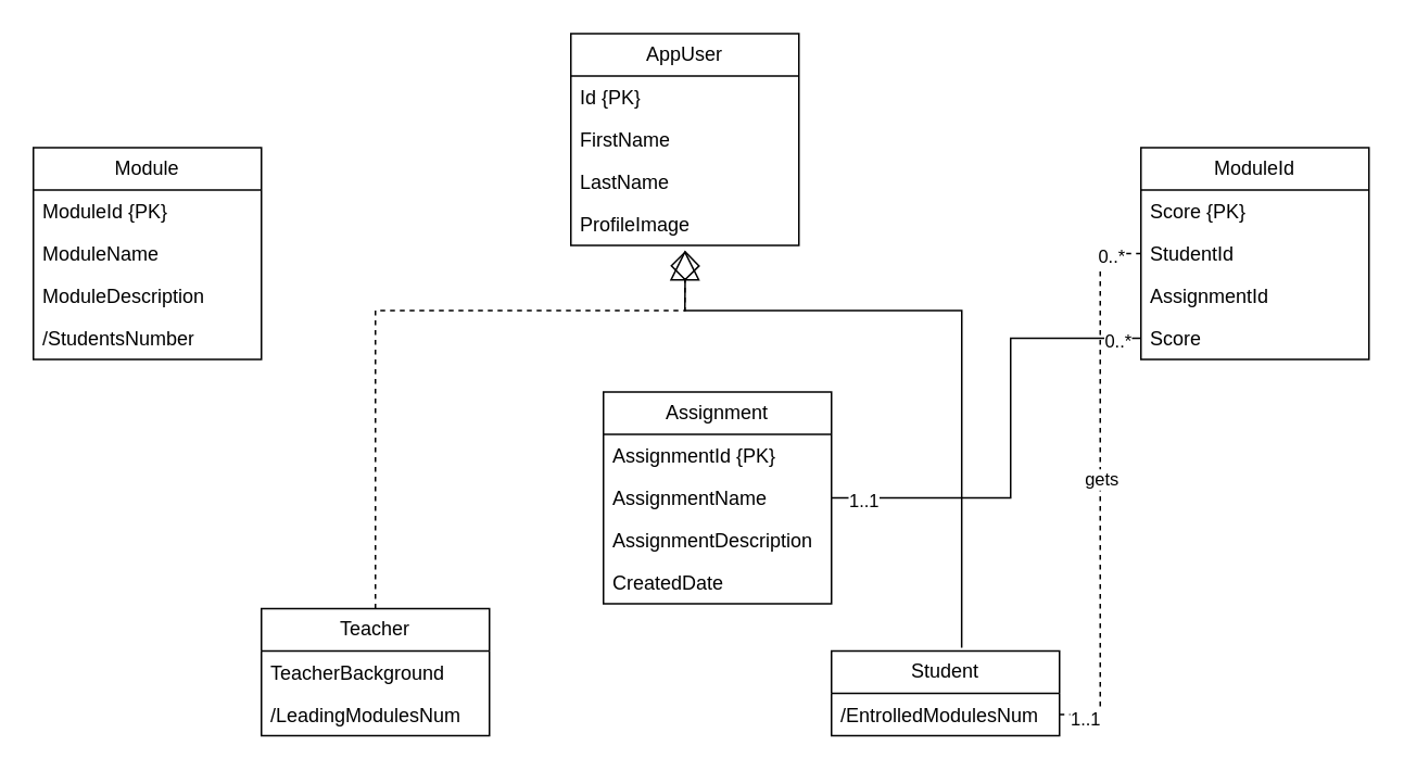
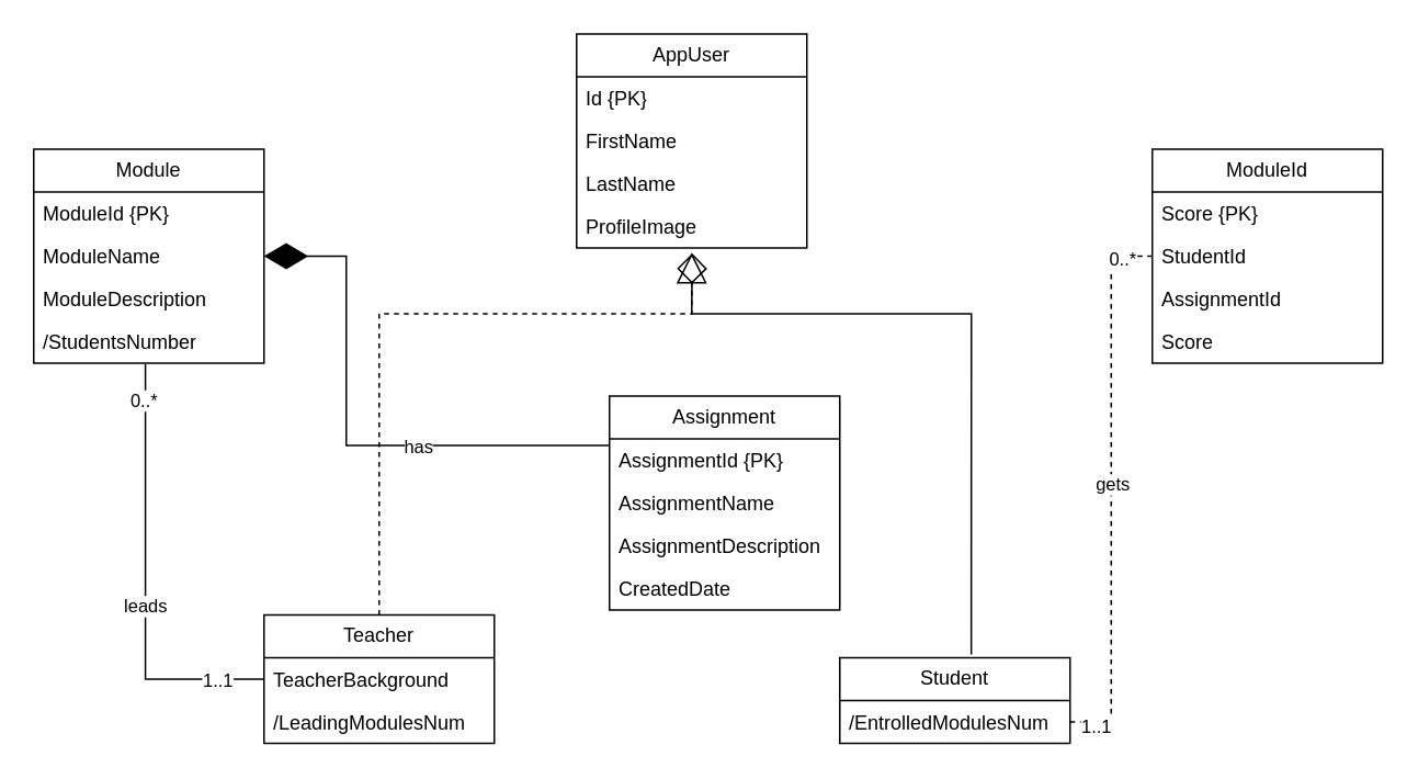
- <mxCell id="39" style="edgeStyle=orthogonalEdgeStyle;rounded=0;orthogonalLoop=1;jettySize=auto;html=1;entryX=0;entryY=0.5;entryDx=0;entryDy=0;endArrow=none;endFill=0;" edge="1" parent="1" source="19" target="26"><mxGeometry relative="1" as="geometry"><Array as="points"><mxPoint x="620" y="305" /><mxPoint x="620" y="207" /></Array></mxGeometry></mxCell>
- <mxCell id="40" value="1..1" style="edgeLabel;html=1;align=center;verticalAlign=middle;resizable=0;points=[];" vertex="1" connectable="0" parent="39"><mxGeometry x="-0.868" y="-1" relative="1" as="geometry"><mxPoint as="offset" /></mxGeometry></mxCell>
- <mxCell id="41" value="0..*" style="edgeLabel;html=1;align=center;verticalAlign=middle;resizable=0;points=[];" vertex="1" connectable="0" parent="39"><mxGeometry x="0.891" y="-1" relative="1" as="geometry"><mxPoint x="1" as="offset" /></mxGeometry></mxCell>
+ <mxCell id="33" value="" style="endArrow=diamondThin;endFill=1;endSize=24;html=1;rounded=0;exitX=0;exitY=0.154;exitDx=0;exitDy=0;exitPerimeter=0;entryX=1;entryY=0.5;entryDx=0;entryDy=0;" edge="1" parent="1" source="18" target="14"><mxGeometry width="160" relative="1" as="geometry"><mxPoint x="300" y="500" as="sourcePoint" /><mxPoint x="180" y="140" as="targetPoint" /><Array as="points"><mxPoint x="210" y="270" /><mxPoint x="210" y="155" /></Array></mxGeometry></mxCell>
+ <mxCell id="34" value="has" style="edgeLabel;html=1;align=center;verticalAlign=middle;resizable=0;points=[];" vertex="1" connectable="0" parent="33"><mxGeometry x="-0.278" relative="1" as="geometry"><mxPoint as="offset" /></mxGeometry></mxCell>
+ <mxCell id="29" style="edgeStyle=orthogonalEdgeStyle;rounded=0;orthogonalLoop=1;jettySize=auto;html=1;entryX=0.485;entryY=1.018;entryDx=0;entryDy=0;entryPerimeter=0;endArrow=none;endFill=0;" edge="1" parent="1" source="8" target="16"><mxGeometry relative="1" as="geometry" /></mxCell>
+ <mxCell id="30" value="leads" style="edgeLabel;html=1;align=center;verticalAlign=middle;resizable=0;points=[];" vertex="1" connectable="0" parent="29"><mxGeometry x="-0.109" relative="1" as="geometry"><mxPoint as="offset" /></mxGeometry></mxCell>
+ <mxCell id="31" value="1..1" style="edgeLabel;html=1;align=center;verticalAlign=middle;resizable=0;points=[];" vertex="1" connectable="0" parent="29"><mxGeometry x="-0.778" relative="1" as="geometry"><mxPoint as="offset" /></mxGeometry></mxCell>
+ <mxCell id="32" value="0..*" style="edgeLabel;html=1;align=center;verticalAlign=middle;resizable=0;points=[];" vertex="1" connectable="0" parent="29"><mxGeometry x="0.833" y="1" relative="1" as="geometry"><mxPoint as="offset" /></mxGeometry></mxCell>
